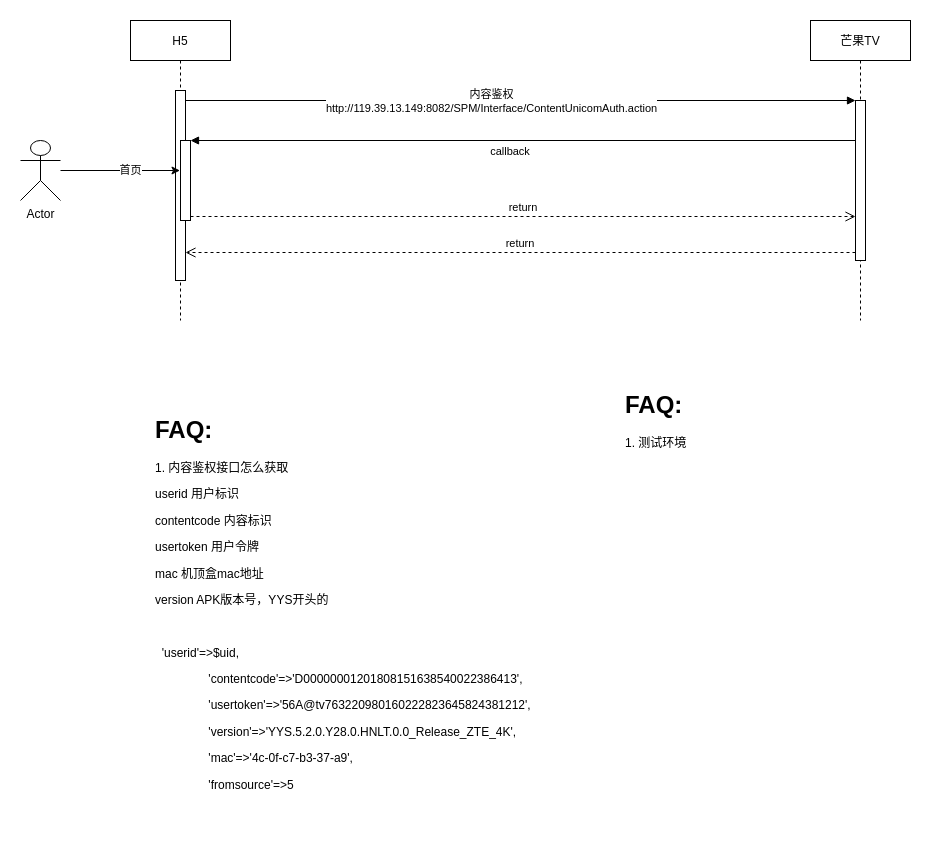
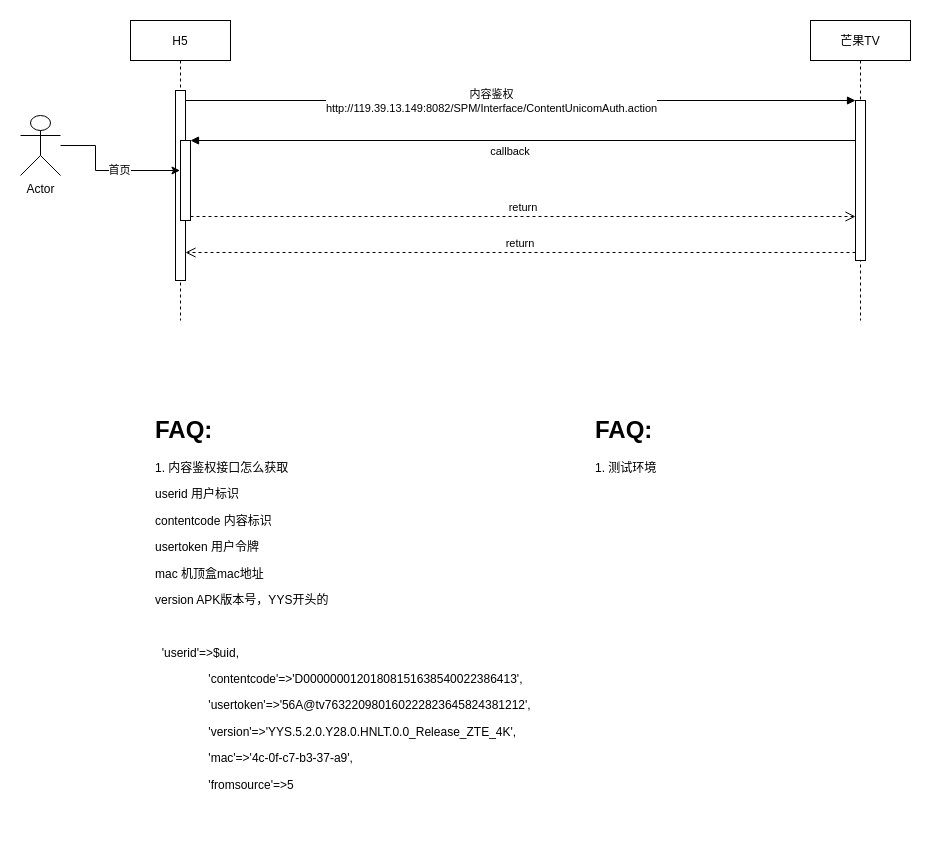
- <mxCell id="14" value="Actor" style="shape=umlActor;verticalLabelPosition=bottom;verticalAlign=top;html=1;" vertex="1" parent="1"><mxGeometry x="20" y="140" width="40" height="60" as="geometry" /></mxCell>
+ <mxCell id="14" value="Actor" style="shape=umlActor;verticalLabelPosition=bottom;verticalAlign=top;html=1;" vertex="1" parent="1"><mxGeometry x="20" y="115" width="40" height="60" as="geometry" /></mxCell>
- <mxCell id="16" value="&lt;h1&gt;FAQ:&lt;/h1&gt;&lt;div&gt;1. 测试环境&lt;/div&gt;&lt;div&gt;&lt;br&gt;&lt;/div&gt;" style="text;html=1;strokeColor=none;fillColor=none;spacing=5;spacingTop=-20;whiteSpace=wrap;overflow=hidden;rounded=0;" vertex="1" parent="1"><mxGeometry x="620" y="385" width="190" height="120" as="geometry" /></mxCell>
+ <mxCell id="16" value="&lt;h1&gt;FAQ:&lt;/h1&gt;&lt;div&gt;1. 测试环境&lt;/div&gt;&lt;div&gt;&lt;br&gt;&lt;/div&gt;" style="text;html=1;strokeColor=none;fillColor=none;spacing=5;spacingTop=-20;whiteSpace=wrap;overflow=hidden;rounded=0;" vertex="1" parent="1"><mxGeometry x="590" y="410" width="190" height="120" as="geometry" /></mxCell>
